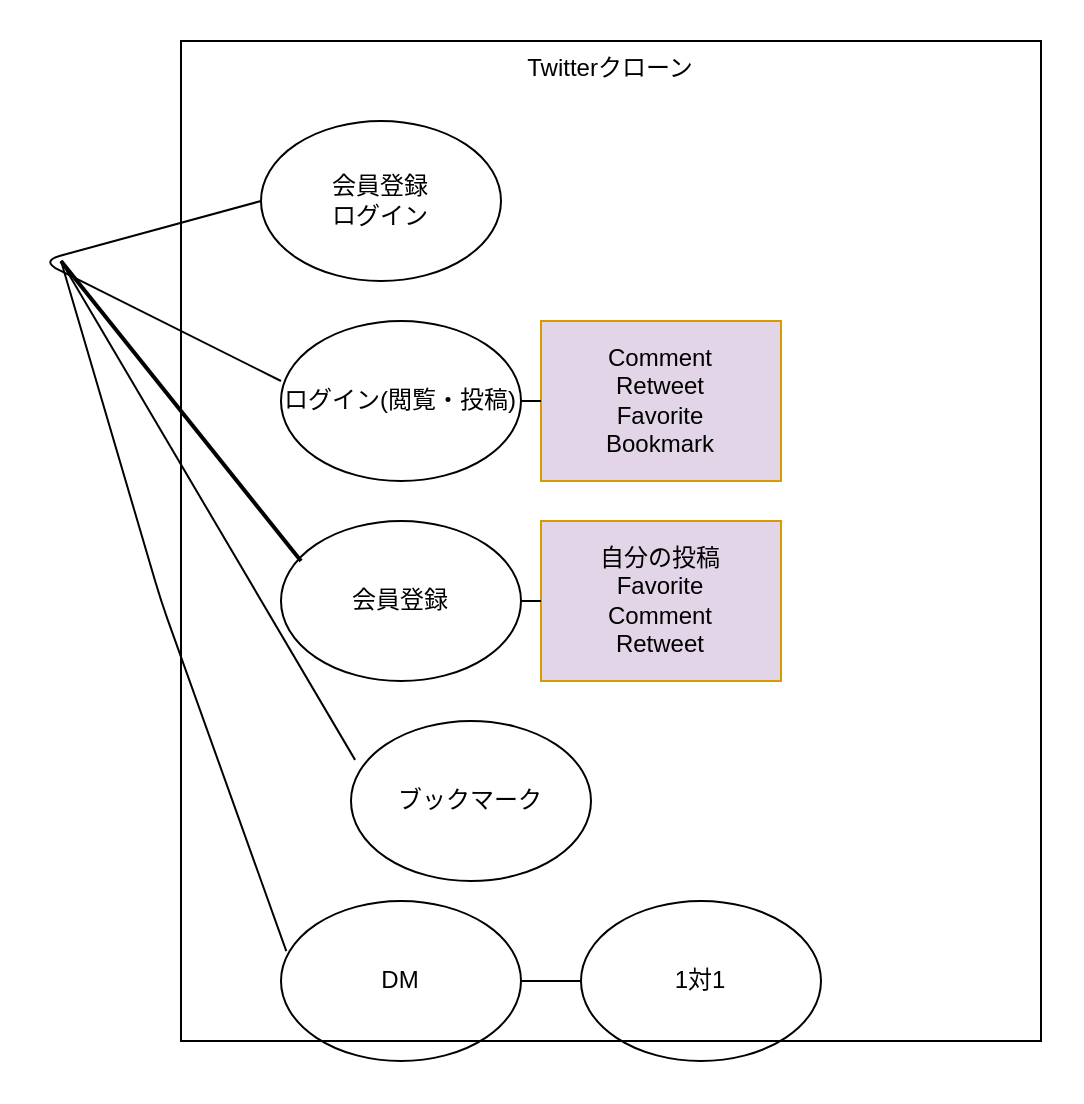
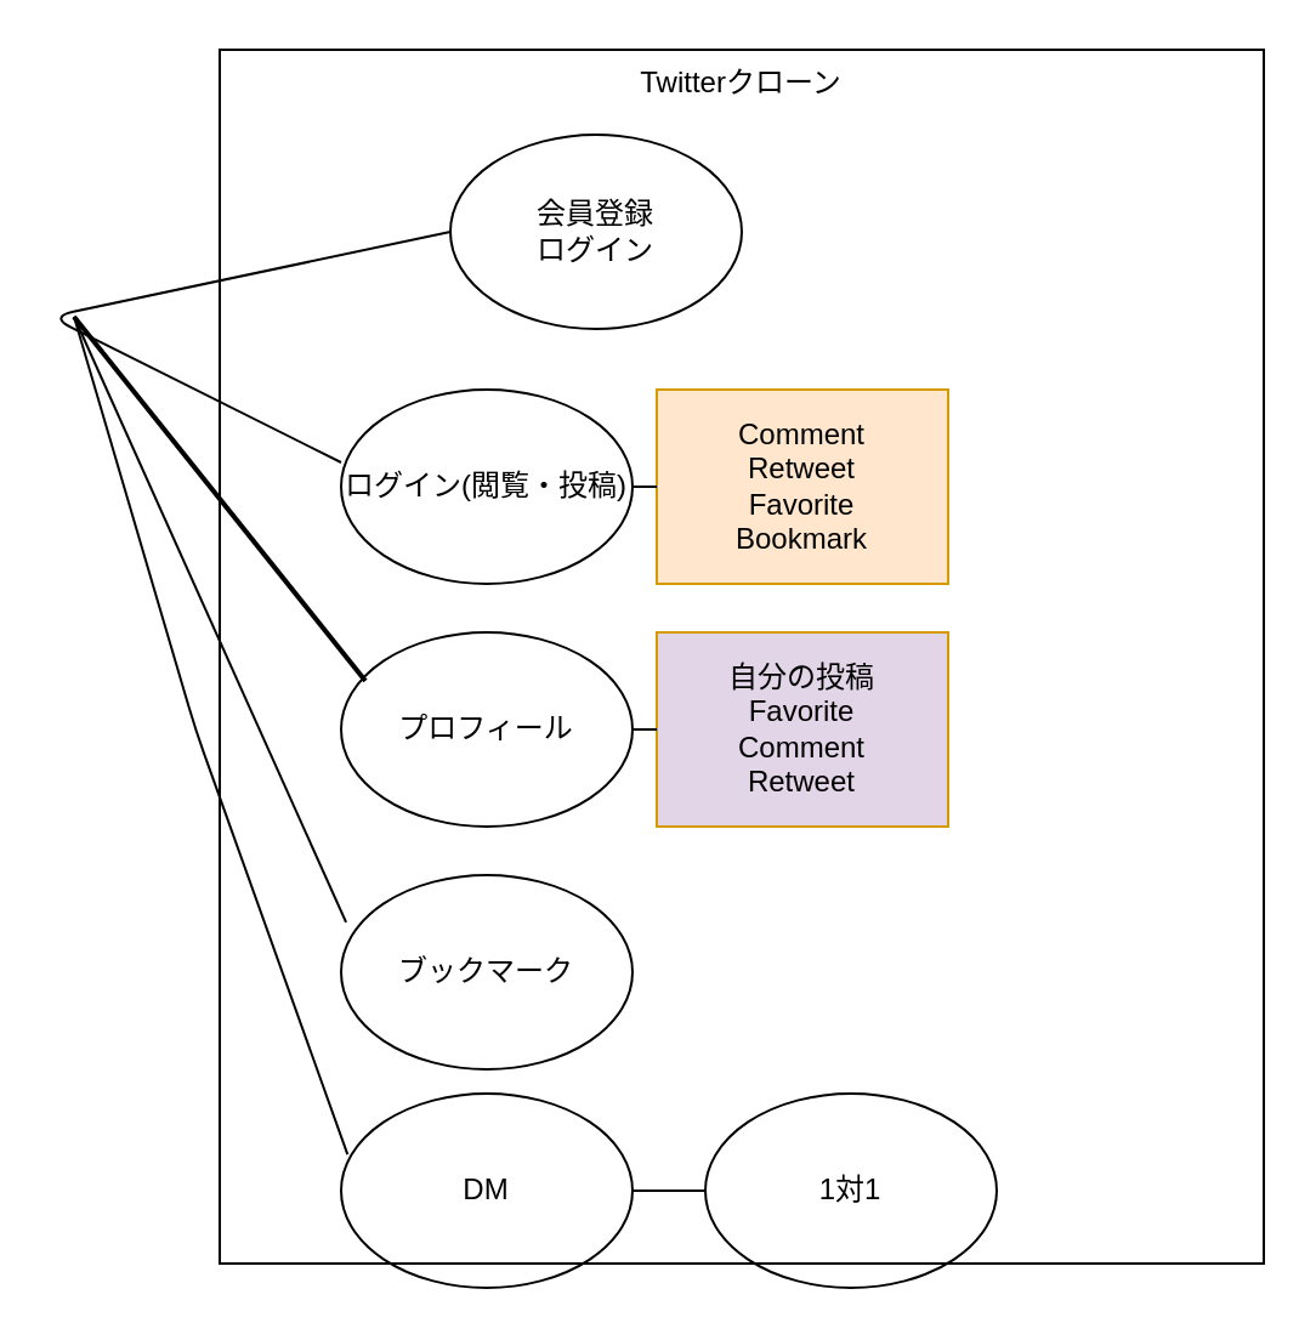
- <mxCell id="3" value="会員登録&lt;br&gt;ログイン" style="ellipse;whiteSpace=wrap;html=1;fillColor=none;" vertex="1" parent="1"><mxGeometry x="130" y="60" width="120" height="80" as="geometry" /></mxCell>
+ <mxCell id="3" value="会員登録&lt;br&gt;ログイン" style="ellipse;whiteSpace=wrap;html=1;fillColor=none;" vertex="1" parent="1"><mxGeometry x="185" y="55" width="120" height="80" as="geometry" /></mxCell>
- <mxCell id="12" value="Comment&lt;br&gt;Retweet&lt;br&gt;Favorite&lt;br&gt;Bookmark" style="rounded=0;whiteSpace=wrap;html=1;fillColor=#e1d5e7;strokeColor=#d79b00;" vertex="1" parent="1"><mxGeometry x="270" y="160" width="120" height="80" as="geometry" /></mxCell>
+ <mxCell id="12" value="Comment&lt;br&gt;Retweet&lt;br&gt;Favorite&lt;br&gt;Bookmark" style="rounded=0;whiteSpace=wrap;html=1;fillColor=#ffe6cc;strokeColor=#d79b00;" vertex="1" parent="1"><mxGeometry x="270" y="160" width="120" height="80" as="geometry" /></mxCell>
- <mxCell id="6" value="会員登録" style="ellipse;whiteSpace=wrap;html=1;fillColor=none;" vertex="1" parent="1"><mxGeometry x="140" y="260" width="120" height="80" as="geometry" /></mxCell>
+ <mxCell id="6" value="プロフィール" style="ellipse;whiteSpace=wrap;html=1;fillColor=none;" vertex="1" parent="1"><mxGeometry x="140" y="260" width="120" height="80" as="geometry" /></mxCell>
- <mxCell id="7" value="ブックマーク" style="ellipse;whiteSpace=wrap;html=1;fillColor=none;" vertex="1" parent="1"><mxGeometry x="175" y="360" width="120" height="80" as="geometry" /></mxCell>
+ <mxCell id="7" value="ブックマーク" style="ellipse;whiteSpace=wrap;html=1;fillColor=none;" vertex="1" parent="1"><mxGeometry x="140" y="360" width="120" height="80" as="geometry" /></mxCell>
